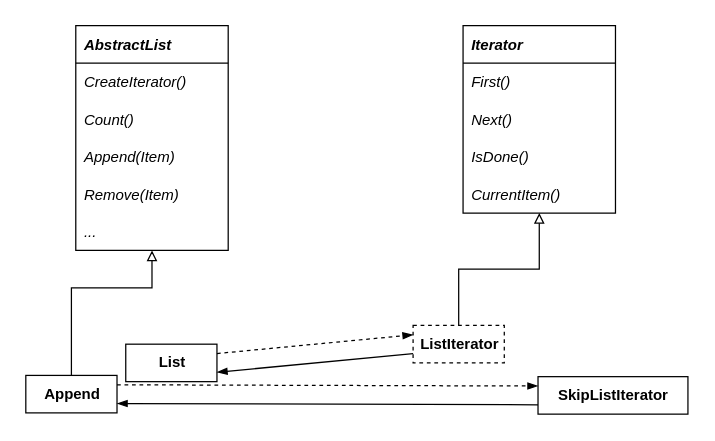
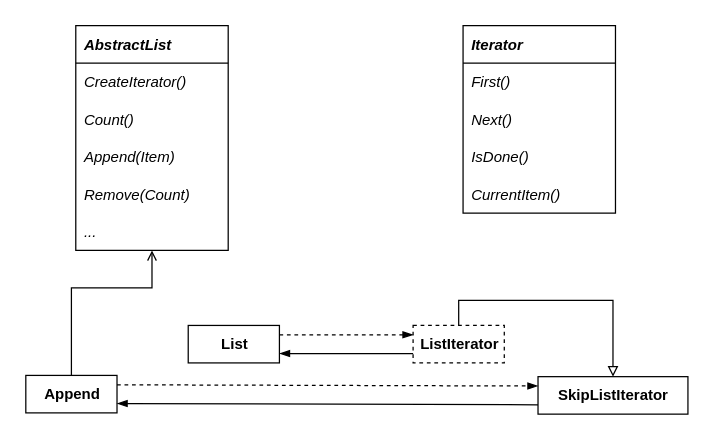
- <mxCell id="6" value="Remove(Item)" style="text;strokeColor=none;fillColor=none;align=left;verticalAlign=middle;spacingLeft=5;spacingRight=4;overflow=hidden;rotatable=0;points=[[0,0.5],[1,0.5]];portConstraint=eastwest;fontSize=12;fontStyle=2;connectable=0;" vertex="1" parent="2"><mxGeometry y="120" width="122" height="30" as="geometry" /></mxCell>
+ <mxCell id="6" value="Remove(Count)" style="text;strokeColor=none;fillColor=none;align=left;verticalAlign=middle;spacingLeft=5;spacingRight=4;overflow=hidden;rotatable=0;points=[[0,0.5],[1,0.5]];portConstraint=eastwest;fontSize=12;fontStyle=2;connectable=0;" vertex="1" parent="2"><mxGeometry y="120" width="122" height="30" as="geometry" /></mxCell>
- <mxCell id="17" value="" style="edgeStyle=orthogonalEdgeStyle;rounded=0;orthogonalLoop=1;jettySize=auto;html=1;fontSize=12;startSize=30;endArrow=block;endFill=0;exitX=0.5;exitY=0;exitDx=0;exitDy=0;entryX=0.5;entryY=1;entryDx=0;entryDy=0;" edge="1" parent="1" source="14" target="2"><mxGeometry relative="1" as="geometry"><mxPoint x="197" y="270" as="sourcePoint" /><mxPoint x="100" y="220" as="targetPoint" /><Array as="points"><mxPoint x="57" y="230" /><mxPoint x="121" y="230" /></Array></mxGeometry></mxCell>
+ <mxCell id="17" value="" style="edgeStyle=orthogonalEdgeStyle;rounded=0;orthogonalLoop=1;jettySize=auto;html=1;fontSize=12;startSize=30;endArrow=open;endFill=0;exitX=0.5;exitY=0;exitDx=0;exitDy=0;entryX=0.5;entryY=1;entryDx=0;entryDy=0;" edge="1" parent="1" source="14" target="2"><mxGeometry relative="1" as="geometry"><mxPoint x="197" y="270" as="sourcePoint" /><mxPoint x="100" y="220" as="targetPoint" /><Array as="points"><mxPoint x="57" y="230" /><mxPoint x="121" y="230" /></Array></mxGeometry></mxCell>
- <mxCell id="18" value="" style="edgeStyle=orthogonalEdgeStyle;rounded=0;orthogonalLoop=1;jettySize=auto;html=1;fontSize=12;startSize=30;endArrow=block;endFill=0;exitX=0.5;exitY=0;exitDx=0;exitDy=0;entryX=0.5;entryY=1;entryDx=0;entryDy=0;" edge="1" parent="1" source="15" target="8"><mxGeometry relative="1" as="geometry"><mxPoint x="310" y="244" as="sourcePoint" /><mxPoint x="440" y="170" as="targetPoint" /></mxGeometry></mxCell>
+ <mxCell id="18" value="" style="edgeStyle=orthogonalEdgeStyle;rounded=0;orthogonalLoop=1;jettySize=auto;html=1;fontSize=12;startSize=30;endArrow=block;endFill=0;exitX=0.5;exitY=0;exitDx=0;exitDy=0;" edge="1" parent="1" source="15" target="16"><mxGeometry relative="1" as="geometry"><mxPoint x="310" y="244" as="sourcePoint" /><mxPoint x="440" y="170" as="targetPoint" /></mxGeometry></mxCell>
- <mxCell id="13" value="&lt;b&gt;List&lt;/b&gt;" style="html=1;fontSize=12;startSize=25;arcSize=12;spacing=2;fillColor=none;" vertex="1" parent="1"><mxGeometry x="100" y="275" width="73" height="30" as="geometry" /></mxCell>
+ <mxCell id="13" value="&lt;b&gt;List&lt;/b&gt;" style="html=1;fontSize=12;startSize=25;arcSize=12;spacing=2;fillColor=none;" vertex="1" parent="1"><mxGeometry x="150" y="260" width="73" height="30" as="geometry" /></mxCell>
